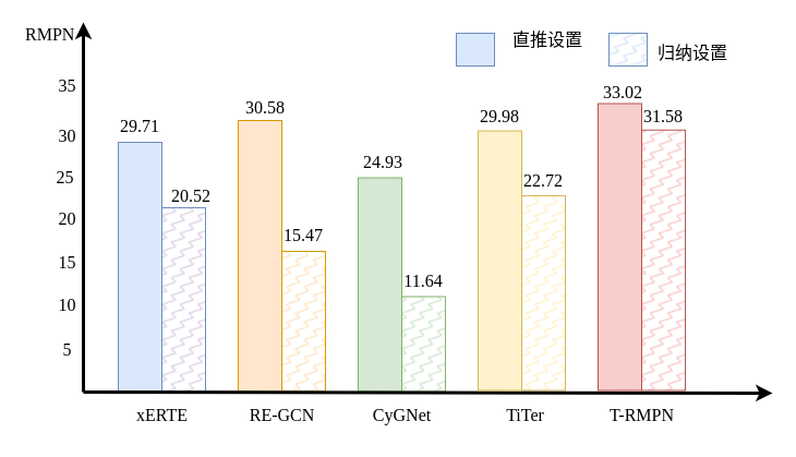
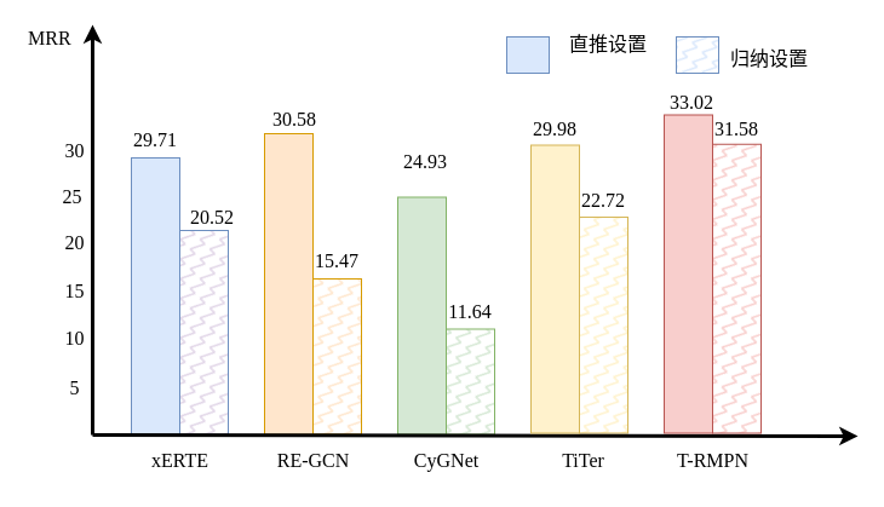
- <mxCell id="16" value="&lt;font&gt;RMPN&lt;/font&gt;" style="text;spacingTop=-5;html=1;fontSize=16;fontStyle=0;points=[];fontFamily=Times New Roman;" parent="1" vertex="1"><mxGeometry x="20.5" y="20" width="80" height="20" as="geometry" /></mxCell>
+ <mxCell id="16" value="&lt;font&gt;MRR&lt;/font&gt;" style="text;spacingTop=-5;html=1;fontSize=16;fontStyle=0;points=[];fontFamily=Times New Roman;" parent="1" vertex="1"><mxGeometry x="20.5" y="20" width="80" height="20" as="geometry" /></mxCell>
- <mxCell id="40" value="35" style="text;spacingTop=-5;align=center;verticalAlign=middle;fontStyle=0;html=1;fontSize=16;points=[];fontFamily=Times New Roman;" vertex="1" parent="1"><mxGeometry x="45.5" y="57" width="30" height="46" as="geometry" /></mxCell>
- <mxCell id="27" value="&lt;font&gt;24.93&lt;/font&gt;" style="text;html=1;align=center;verticalAlign=middle;whiteSpace=wrap;rounded=0;fontFamily=Times New Roman;fontSize=16;fontColor=default;labelBackgroundColor=none;" vertex="1" parent="1"><mxGeometry x="310.5" y="132.5" width="80" height="30" as="geometry" /></mxCell>
+ <mxCell id="27" value="&lt;font&gt;24.93&lt;/font&gt;" style="text;html=1;align=center;verticalAlign=middle;whiteSpace=wrap;rounded=0;fontFamily=Times New Roman;fontSize=16;fontColor=default;labelBackgroundColor=none;" vertex="1" parent="1"><mxGeometry x="310.5" y="117.5" width="80" height="30" as="geometry" /></mxCell>
